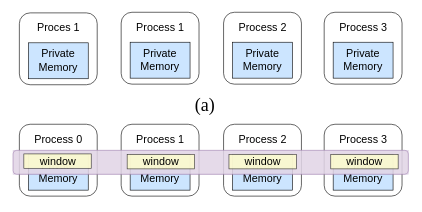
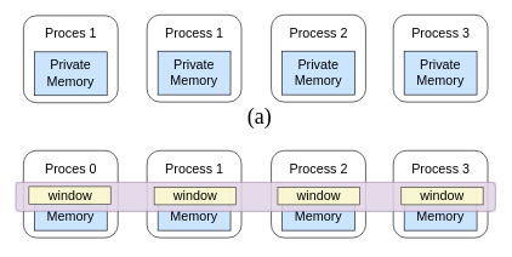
- <mxCell id="42" value="&lt;font face=&quot;Times New Roman&quot; style=&quot;font-size: 30px;&quot;&gt;(a)&lt;/font&gt;" style="text;html=1;strokeColor=none;fillColor=none;align=center;verticalAlign=middle;whiteSpace=wrap;rounded=0;fontSize=30;" parent="1" vertex="1"><mxGeometry x="310.75" y="160" width="60" height="30" as="geometry" /></mxCell>
+ <mxCell id="42" value="&lt;font face=&quot;Times New Roman&quot; style=&quot;font-size: 30px;&quot;&gt;(a)&lt;/font&gt;" style="text;html=1;strokeColor=none;fillColor=none;align=center;verticalAlign=middle;whiteSpace=wrap;rounded=0;fontSize=30;" parent="1" vertex="1"><mxGeometry x="325.75" y="145" width="60" height="30" as="geometry" /></mxCell>
- <mxCell id="6" value="&lt;font style=&quot;font-size: 18px;&quot;&gt;Process 0&lt;/font&gt;" style="text;html=1;align=center;verticalAlign=middle;whiteSpace=wrap;rounded=0;" parent="3" vertex="1"><mxGeometry x="17.5" y="10" width="95" height="30" as="geometry" /></mxCell>
+ <mxCell id="6" value="&lt;font style=&quot;font-size: 18px;&quot;&gt;Proces 0&lt;/font&gt;" style="text;html=1;align=center;verticalAlign=middle;whiteSpace=wrap;rounded=0;" parent="3" vertex="1"><mxGeometry x="17.5" y="10" width="95" height="30" as="geometry" /></mxCell>
